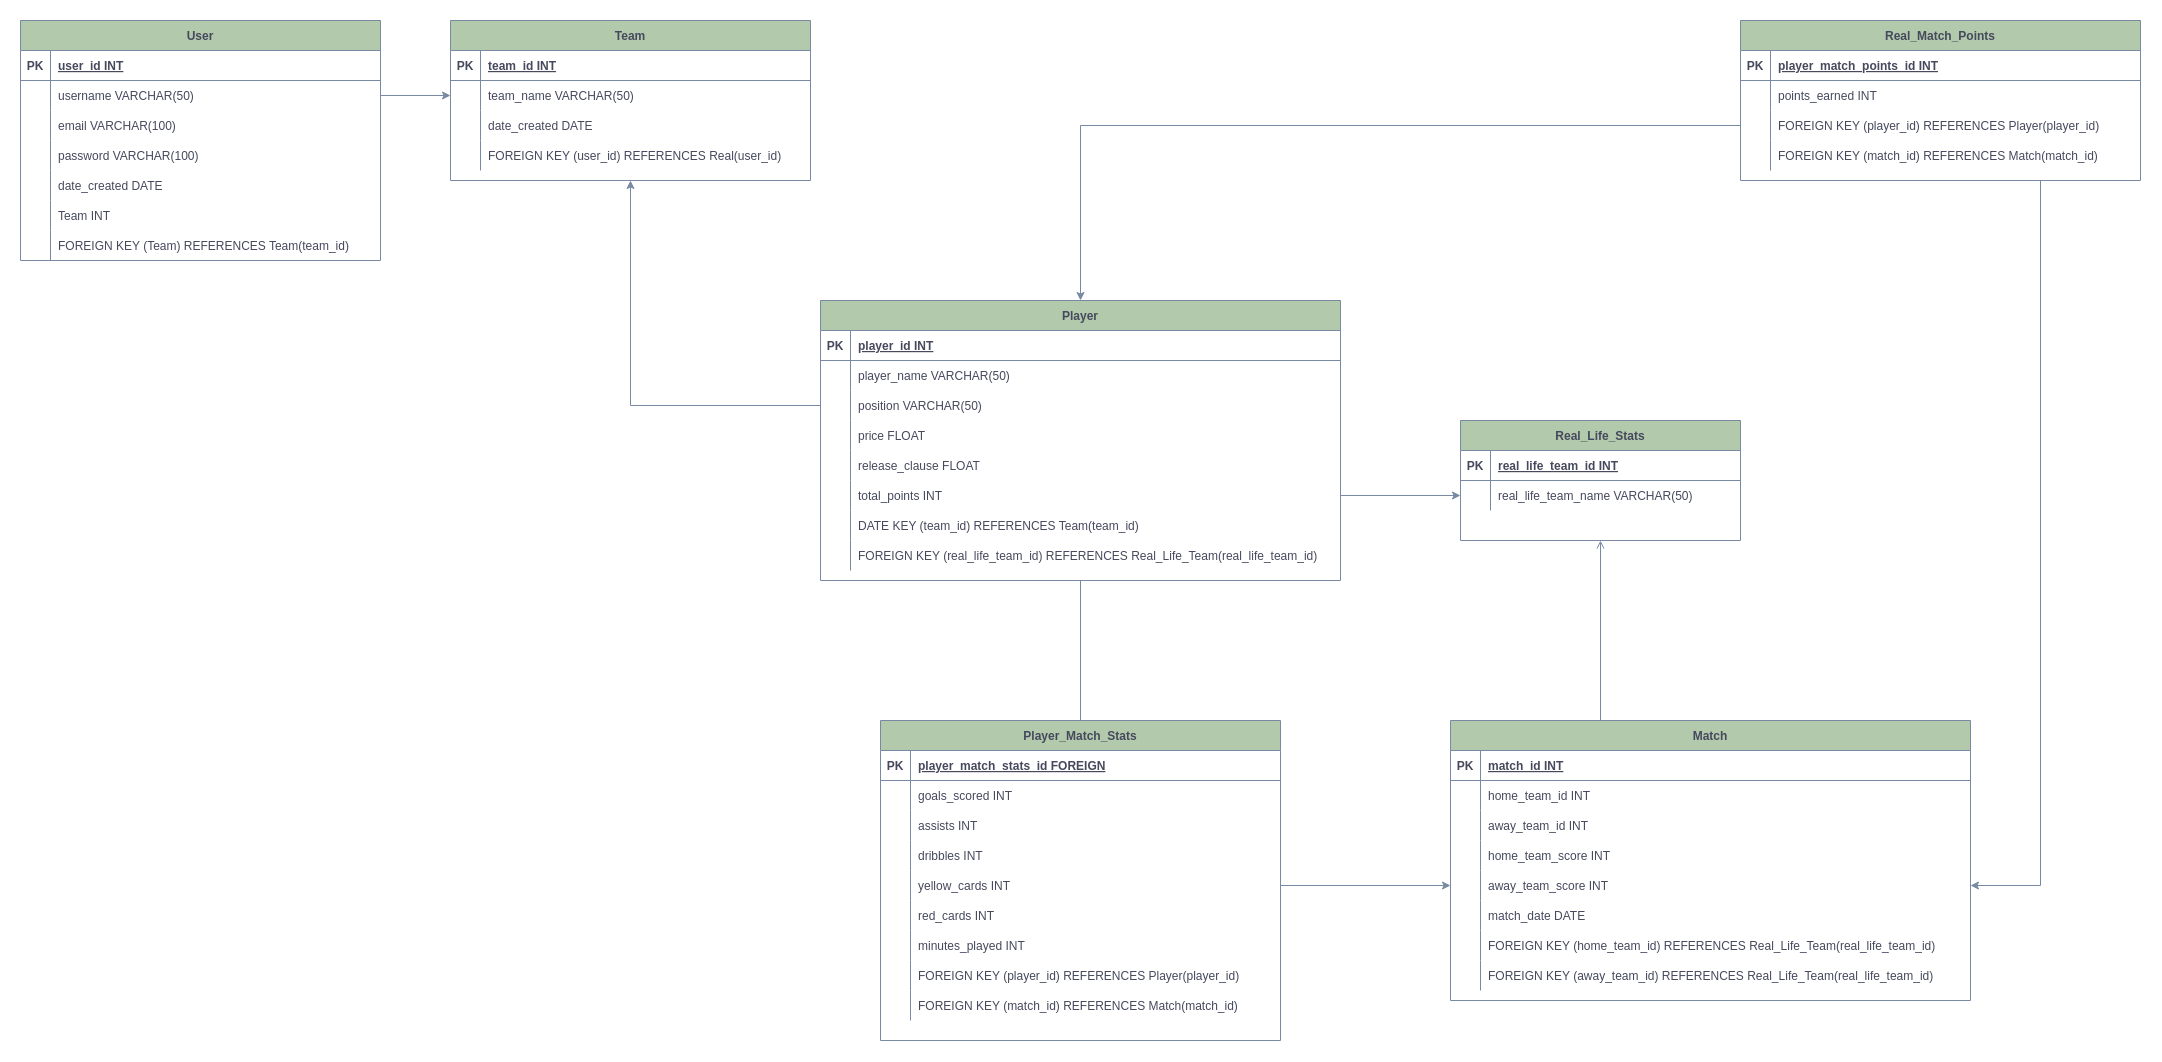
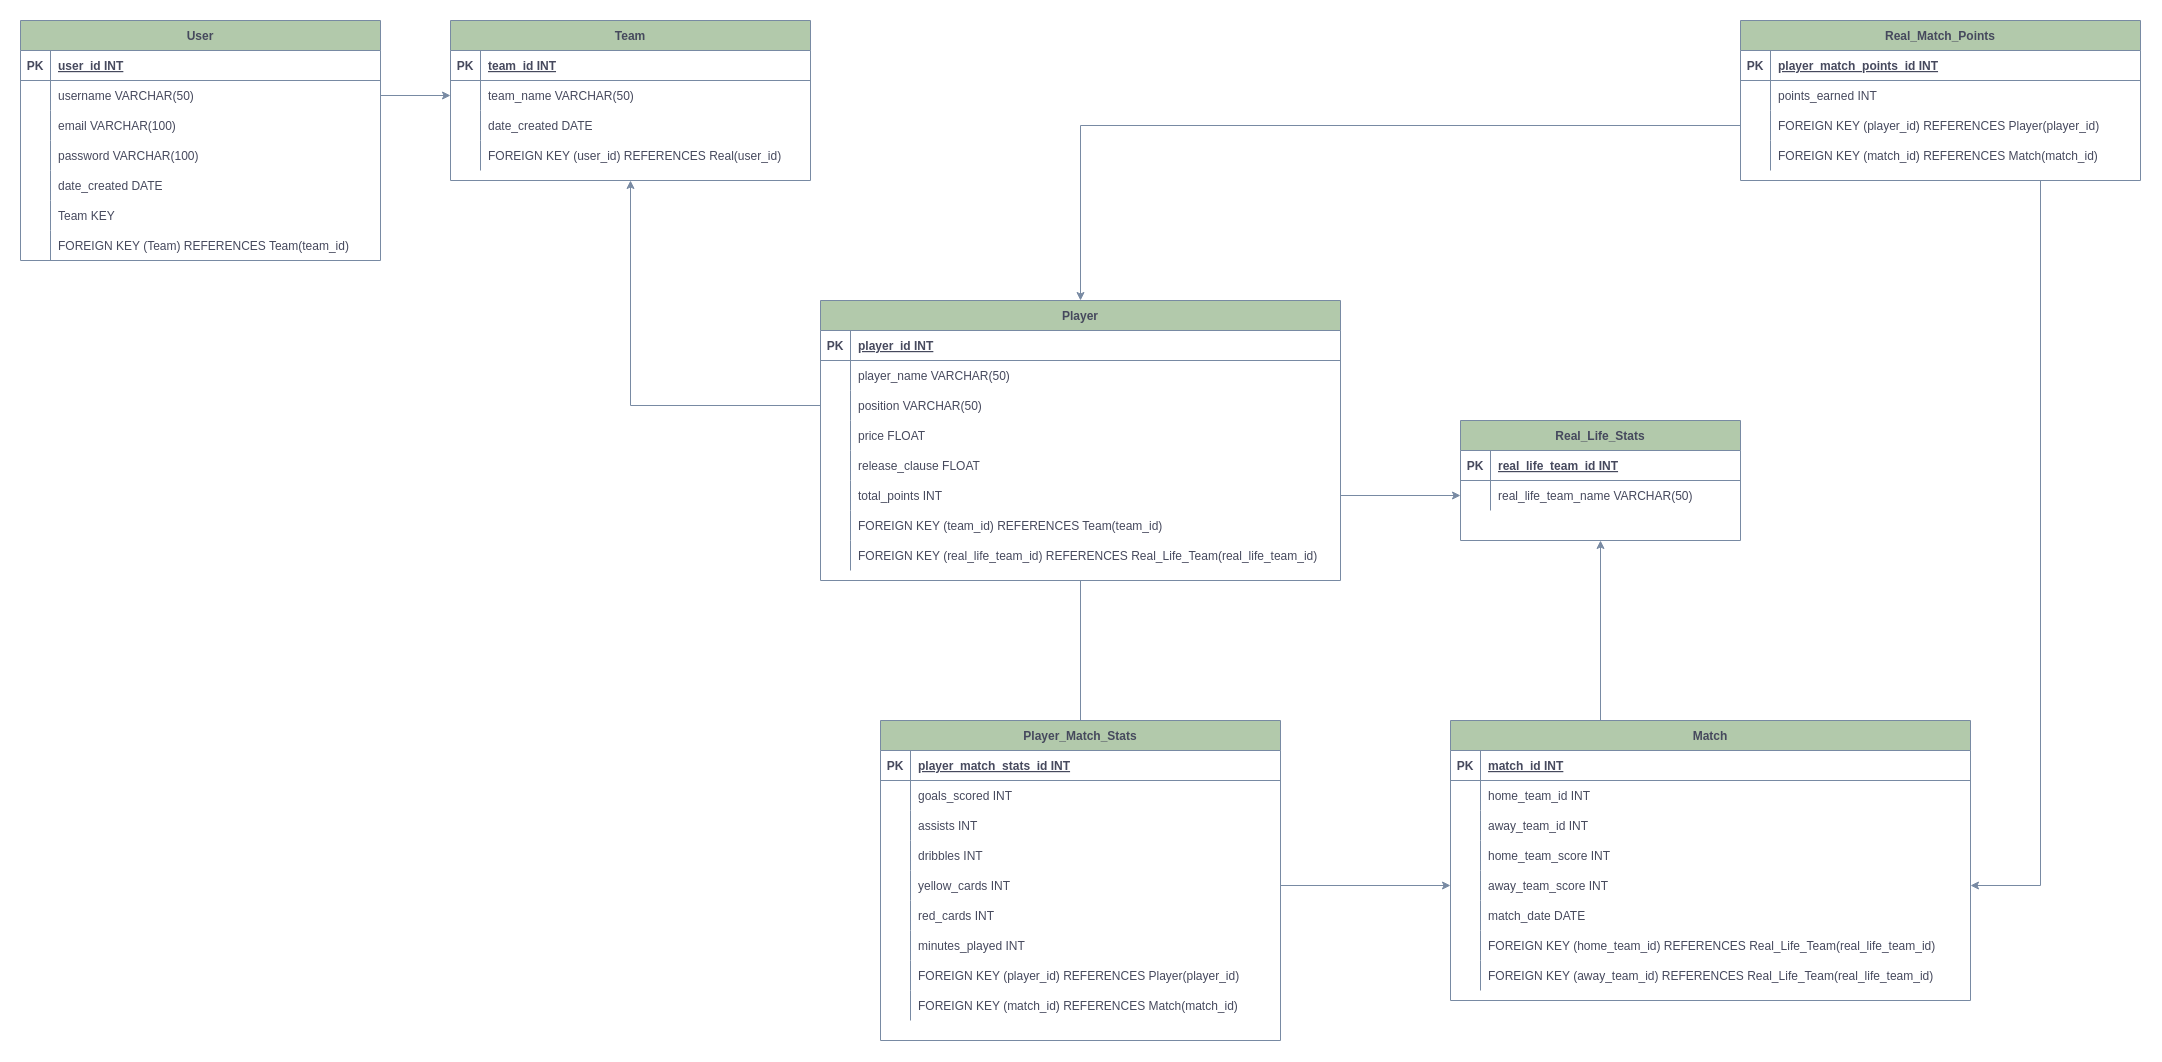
- <mxCell id="20" value="Team INT" style="shape=partialRectangle;overflow=hidden;connectable=0;fillColor=none;align=left;strokeColor=#788AA3;top=0;left=0;bottom=0;right=0;spacingLeft=6;labelBackgroundColor=none;fontColor=#46495D;" vertex="1" parent="18"><mxGeometry x="30" width="330" height="30" as="geometry"><mxRectangle width="330" height="30" as="alternateBounds" /></mxGeometry></mxCell>
+ <mxCell id="20" value="Team KEY" style="shape=partialRectangle;overflow=hidden;connectable=0;fillColor=none;align=left;strokeColor=#788AA3;top=0;left=0;bottom=0;right=0;spacingLeft=6;labelBackgroundColor=none;fontColor=#46495D;" vertex="1" parent="18"><mxGeometry x="30" width="330" height="30" as="geometry"><mxRectangle width="330" height="30" as="alternateBounds" /></mxGeometry></mxCell>
- <mxCell id="58" value="DATE KEY (team_id) REFERENCES Team(team_id)" style="shape=partialRectangle;overflow=hidden;connectable=0;fillColor=none;align=left;strokeColor=#788AA3;top=0;left=0;bottom=0;right=0;spacingLeft=6;labelBackgroundColor=none;fontColor=#46495D;" vertex="1" parent="56"><mxGeometry x="30" width="490" height="30" as="geometry"><mxRectangle width="490" height="30" as="alternateBounds" /></mxGeometry></mxCell>
+ <mxCell id="58" value="FOREIGN KEY (team_id) REFERENCES Team(team_id)" style="shape=partialRectangle;overflow=hidden;connectable=0;fillColor=none;align=left;strokeColor=#788AA3;top=0;left=0;bottom=0;right=0;spacingLeft=6;labelBackgroundColor=none;fontColor=#46495D;" vertex="1" parent="56"><mxGeometry x="30" width="490" height="30" as="geometry"><mxRectangle width="490" height="30" as="alternateBounds" /></mxGeometry></mxCell>
- <mxCell id="62" style="edgeStyle=orthogonalEdgeStyle;rounded=0;orthogonalLoop=1;jettySize=auto;html=1;exitX=0.25;exitY=0;exitDx=0;exitDy=0;entryX=0.5;entryY=1;entryDx=0;entryDy=0;labelBackgroundColor=none;strokeColor=#788AA3;fontColor=default;endArrow=open;" edge="1" parent="1" source="63" target="131"><mxGeometry relative="1" as="geometry"><Array as="points"><mxPoint x="1600" y="720" /></Array></mxGeometry></mxCell>
+ <mxCell id="62" style="edgeStyle=orthogonalEdgeStyle;rounded=0;orthogonalLoop=1;jettySize=auto;html=1;exitX=0.25;exitY=0;exitDx=0;exitDy=0;entryX=0.5;entryY=1;entryDx=0;entryDy=0;labelBackgroundColor=none;strokeColor=#788AA3;fontColor=default;" edge="1" parent="1" source="63" target="131"><mxGeometry relative="1" as="geometry"><Array as="points"><mxPoint x="1600" y="720" /></Array></mxGeometry></mxCell>
- <mxCell id="92" value="player_match_stats_id FOREIGN " style="shape=partialRectangle;overflow=hidden;connectable=0;fillColor=none;align=left;strokeColor=#788AA3;top=0;left=0;bottom=0;right=0;spacingLeft=6;fontStyle=5;labelBackgroundColor=none;fontColor=#46495D;" vertex="1" parent="90"><mxGeometry x="30" width="370" height="30" as="geometry"><mxRectangle width="370" height="30" as="alternateBounds" /></mxGeometry></mxCell>
+ <mxCell id="92" value="player_match_stats_id INT " style="shape=partialRectangle;overflow=hidden;connectable=0;fillColor=none;align=left;strokeColor=#788AA3;top=0;left=0;bottom=0;right=0;spacingLeft=6;fontStyle=5;labelBackgroundColor=none;fontColor=#46495D;" vertex="1" parent="90"><mxGeometry x="30" width="370" height="30" as="geometry"><mxRectangle width="370" height="30" as="alternateBounds" /></mxGeometry></mxCell>
